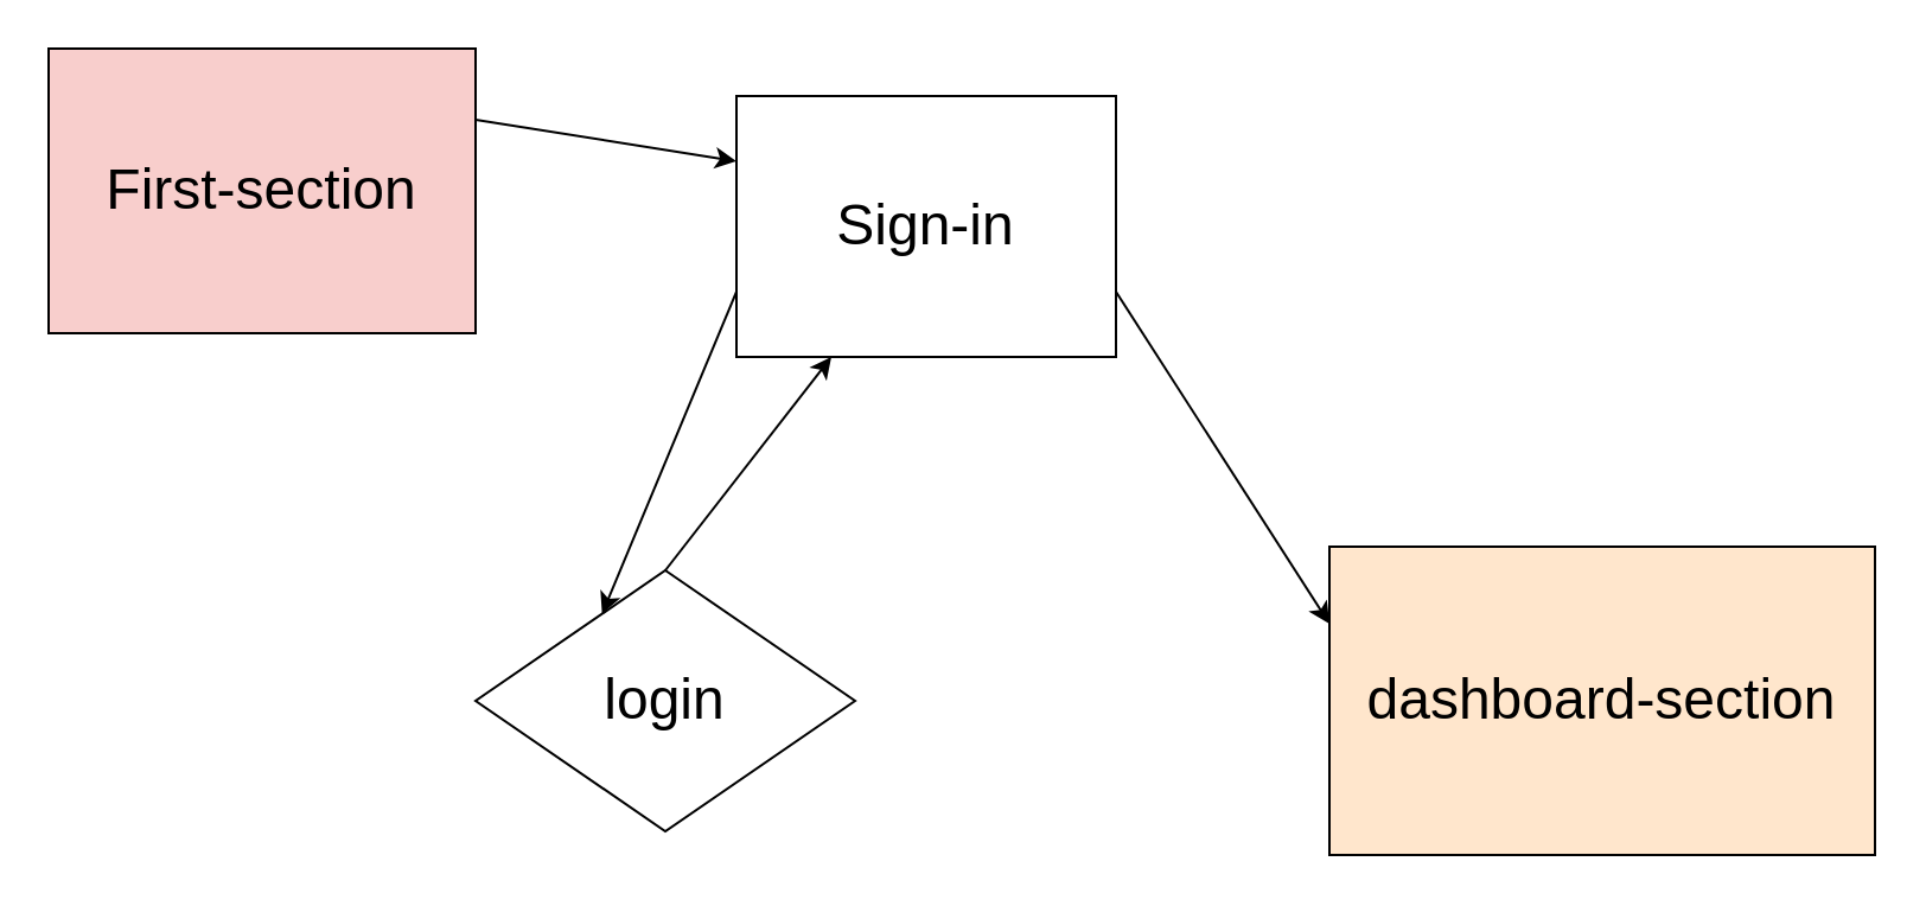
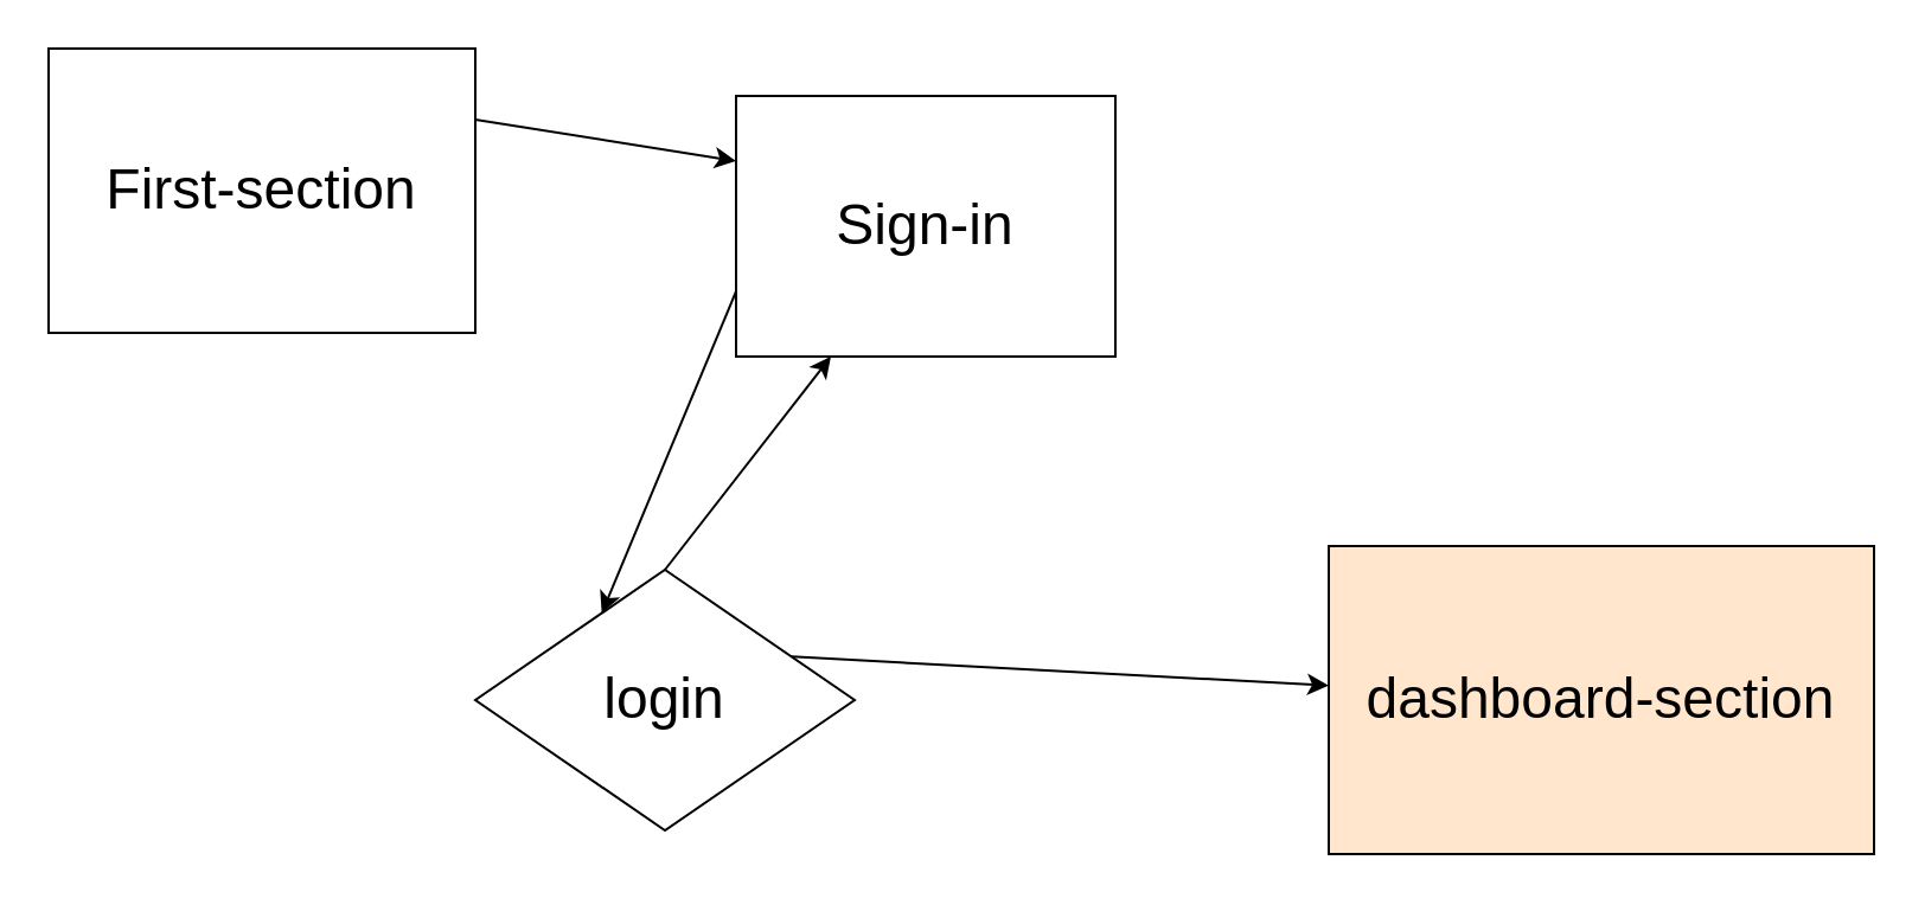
- <mxCell id="3" value="&lt;font style=&quot;font-size: 24px;&quot;&gt;First-section&lt;/font&gt;" style="whiteSpace=wrap;html=1;fillColor=#f8cecc;" vertex="1" parent="1"><mxGeometry x="20" y="20" width="180" height="120" as="geometry" /></mxCell>
+ <mxCell id="3" value="&lt;font style=&quot;font-size: 24px;&quot;&gt;First-section&lt;/font&gt;" style="whiteSpace=wrap;html=1;" vertex="1" parent="1"><mxGeometry x="20" y="20" width="180" height="120" as="geometry" /></mxCell>
- <mxCell id="5" style="edgeStyle=none;html=1;exitX=1;exitY=0.75;exitDx=0;exitDy=0;entryX=0;entryY=0.25;entryDx=0;entryDy=0;" edge="1" parent="1" source="6" target="10"><mxGeometry relative="1" as="geometry" /></mxCell>
+ <mxCell id="7" style="edgeStyle=none;html=1;exitX=1;exitY=0.25;exitDx=0;exitDy=0;" edge="1" parent="1" source="9" target="10"><mxGeometry relative="1" as="geometry" /></mxCell>
